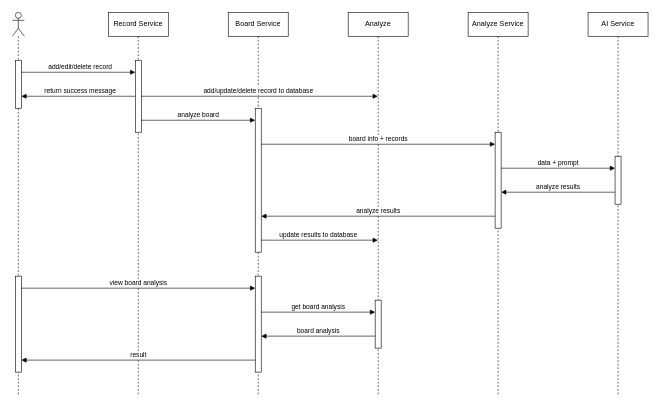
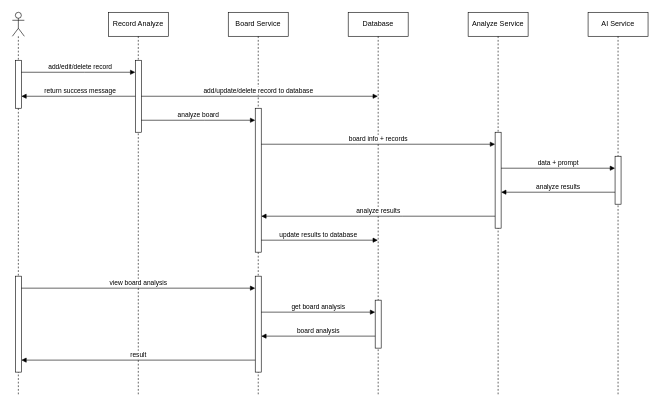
- <mxCell id="5" value="Record Service" style="shape=umlLifeline;perimeter=lifelinePerimeter;whiteSpace=wrap;html=1;container=1;dropTarget=0;collapsible=0;recursiveResize=0;outlineConnect=0;portConstraint=eastwest;newEdgeStyle={&quot;curved&quot;:0,&quot;rounded&quot;:0};" parent="1" vertex="1"><mxGeometry x="180" y="20" width="100" height="640" as="geometry" /></mxCell>
+ <mxCell id="5" value="Record Analyze" style="shape=umlLifeline;perimeter=lifelinePerimeter;whiteSpace=wrap;html=1;container=1;dropTarget=0;collapsible=0;recursiveResize=0;outlineConnect=0;portConstraint=eastwest;newEdgeStyle={&quot;curved&quot;:0,&quot;rounded&quot;:0};" parent="1" vertex="1"><mxGeometry x="180" y="20" width="100" height="640" as="geometry" /></mxCell>
- <mxCell id="13" value="Analyze" style="shape=umlLifeline;perimeter=lifelinePerimeter;whiteSpace=wrap;html=1;container=1;dropTarget=0;collapsible=0;recursiveResize=0;outlineConnect=0;portConstraint=eastwest;newEdgeStyle={&quot;curved&quot;:0,&quot;rounded&quot;:0};" parent="1" vertex="1"><mxGeometry x="580" y="20" width="100" height="640" as="geometry" /></mxCell>
+ <mxCell id="13" value="Database" style="shape=umlLifeline;perimeter=lifelinePerimeter;whiteSpace=wrap;html=1;container=1;dropTarget=0;collapsible=0;recursiveResize=0;outlineConnect=0;portConstraint=eastwest;newEdgeStyle={&quot;curved&quot;:0,&quot;rounded&quot;:0};" parent="1" vertex="1"><mxGeometry x="580" y="20" width="100" height="640" as="geometry" /></mxCell>
